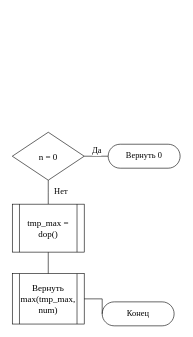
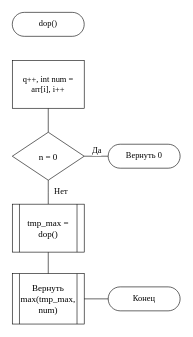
+ <mxCell id="2" value="dop()" style="html=1;dashed=0;whiteSpace=wrap;shape=mxgraph.dfd.start;fontFamily=Times New Roman;fontSize=14;" vertex="1" parent="1"><mxGeometry x="20" y="20" width="120" height="40" as="geometry" /></mxCell>
+ <mxCell id="4" value="q++, int num = arr[i], i++" style="rounded=0;whiteSpace=wrap;html=1;fontFamily=Times New Roman;fontSize=14;" vertex="1" parent="1"><mxGeometry x="20" y="100" width="120" height="80" as="geometry" /></mxCell>
+ <mxCell id="3" style="edgeStyle=orthogonalEdgeStyle;rounded=0;orthogonalLoop=1;jettySize=auto;html=1;exitX=0.5;exitY=1;exitDx=0;exitDy=0;endArrow=none;endFill=0;" edge="1" parent="1" source="4" target="9"><mxGeometry relative="1" as="geometry" /></mxCell>
- <mxCell id="14" value="Конец" style="html=1;dashed=0;whiteSpace=wrap;shape=mxgraph.dfd.start;fontFamily=Times New Roman;fontSize=14;" vertex="1" parent="1"><mxGeometry x="170" y="503" width="120" height="40" as="geometry" /></mxCell>
+ <mxCell id="14" value="Конец" style="html=1;dashed=0;whiteSpace=wrap;shape=mxgraph.dfd.start;fontFamily=Times New Roman;fontSize=14;" vertex="1" parent="1"><mxGeometry x="180" y="478" width="120" height="40" as="geometry" /></mxCell>
